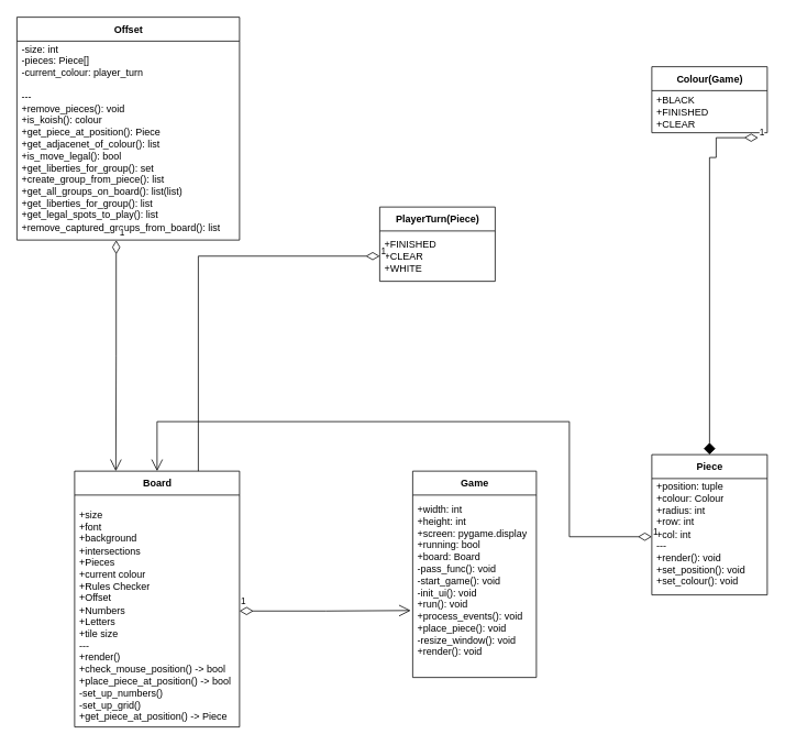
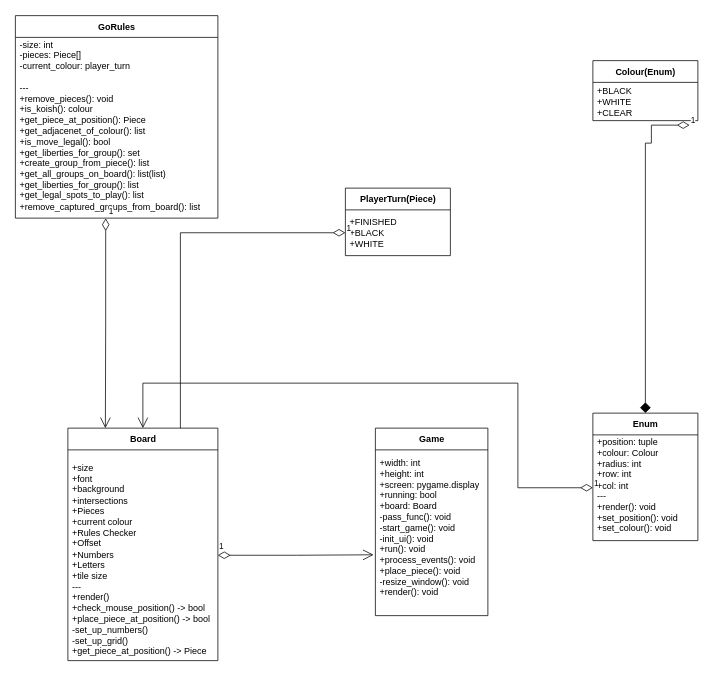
- <mxCell id="4" value="Offset" style="swimlane;fontStyle=1;align=center;verticalAlign=middle;childLayout=stackLayout;horizontal=1;startSize=29;horizontalStack=0;resizeParent=1;resizeParentMax=0;resizeLast=0;collapsible=0;marginBottom=0;html=1;" vertex="1" parent="1"><mxGeometry x="20" width="270" height="270" as="geometry" y="20" /></mxCell>
+ <mxCell id="4" value="GoRules" style="swimlane;fontStyle=1;align=center;verticalAlign=middle;childLayout=stackLayout;horizontal=1;startSize=29;horizontalStack=0;resizeParent=1;resizeParentMax=0;resizeLast=0;collapsible=0;marginBottom=0;html=1;" vertex="1" parent="1"><mxGeometry x="20" width="270" height="270" as="geometry" y="20" /></mxCell>
- <mxCell id="10" value="Colour(Game)" style="swimlane;fontStyle=1;align=center;verticalAlign=middle;childLayout=stackLayout;horizontal=1;startSize=29;horizontalStack=0;resizeParent=1;resizeParentMax=0;resizeLast=0;collapsible=0;marginBottom=0;html=1;" vertex="1" parent="1"><mxGeometry x="790" y="80" width="140" height="80" as="geometry" /></mxCell>
+ <mxCell id="10" value="Colour(Enum)" style="swimlane;fontStyle=1;align=center;verticalAlign=middle;childLayout=stackLayout;horizontal=1;startSize=29;horizontalStack=0;resizeParent=1;resizeParentMax=0;resizeLast=0;collapsible=0;marginBottom=0;html=1;" vertex="1" parent="1"><mxGeometry x="790" y="80" width="140" height="80" as="geometry" /></mxCell>
- <mxCell id="11" value="&lt;div&gt;+BLACK&lt;/div&gt;&lt;div&gt;+FINISHED&lt;/div&gt;&lt;div&gt;+CLEAR&lt;br&gt;&lt;/div&gt;" style="text;html=1;strokeColor=none;fillColor=none;align=left;verticalAlign=middle;spacingLeft=4;spacingRight=4;overflow=hidden;rotatable=0;points=[[0,0.5],[1,0.5]];portConstraint=eastwest;" vertex="1" parent="10"><mxGeometry y="29" width="140" height="51" as="geometry" /></mxCell>
+ <mxCell id="11" value="&lt;div&gt;+BLACK&lt;/div&gt;&lt;div&gt;+WHITE&lt;/div&gt;&lt;div&gt;+CLEAR&lt;br&gt;&lt;/div&gt;" style="text;html=1;strokeColor=none;fillColor=none;align=left;verticalAlign=middle;spacingLeft=4;spacingRight=4;overflow=hidden;rotatable=0;points=[[0,0.5],[1,0.5]];portConstraint=eastwest;" vertex="1" parent="10"><mxGeometry y="29" width="140" height="51" as="geometry" /></mxCell>
- <mxCell id="7" value="&lt;div&gt;+FINISHED&lt;/div&gt;&lt;div&gt;+CLEAR&lt;/div&gt;&lt;div&gt;+WHITE&lt;br&gt;&lt;/div&gt;" style="text;html=1;strokeColor=none;fillColor=none;align=left;verticalAlign=middle;spacingLeft=4;spacingRight=4;overflow=hidden;rotatable=0;points=[[0,0.5],[1,0.5]];portConstraint=eastwest;" vertex="1" parent="6"><mxGeometry y="29" width="140" height="61" as="geometry" /></mxCell>
+ <mxCell id="7" value="&lt;div&gt;+FINISHED&lt;/div&gt;&lt;div&gt;+BLACK&lt;/div&gt;&lt;div&gt;+WHITE&lt;br&gt;&lt;/div&gt;" style="text;html=1;strokeColor=none;fillColor=none;align=left;verticalAlign=middle;spacingLeft=4;spacingRight=4;overflow=hidden;rotatable=0;points=[[0,0.5],[1,0.5]];portConstraint=eastwest;" vertex="1" parent="6"><mxGeometry y="29" width="140" height="61" as="geometry" /></mxCell>
- <mxCell id="8" value="Piece" style="swimlane;fontStyle=1;align=center;verticalAlign=middle;childLayout=stackLayout;horizontal=1;startSize=29;horizontalStack=0;resizeParent=1;resizeParentMax=0;resizeLast=0;collapsible=0;marginBottom=0;html=1;" vertex="1" parent="1"><mxGeometry x="790" y="550" width="140" height="170" as="geometry" /></mxCell>
+ <mxCell id="8" value="Enum" style="swimlane;fontStyle=1;align=center;verticalAlign=middle;childLayout=stackLayout;horizontal=1;startSize=29;horizontalStack=0;resizeParent=1;resizeParentMax=0;resizeLast=0;collapsible=0;marginBottom=0;html=1;" vertex="1" parent="1"><mxGeometry x="790" y="550" width="140" height="170" as="geometry" /></mxCell>
